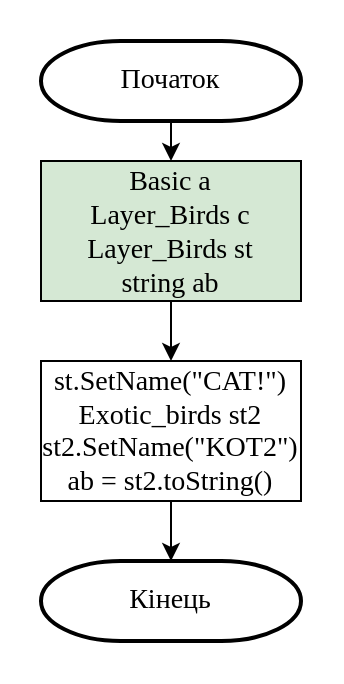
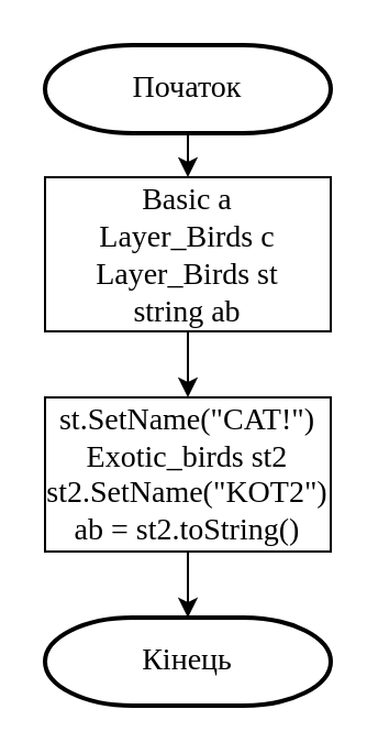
- <mxCell id="4" value="&lt;p style=&quot;margin: 0px ; font-stretch: normal ; line-height: normal ; font-size: 14px&quot;&gt;&lt;font face=&quot;Times New Roman&quot;&gt;Basic a&lt;/font&gt;&lt;/p&gt;&lt;p style=&quot;margin: 0px ; font-stretch: normal ; line-height: normal ; font-size: 14px&quot;&gt;&lt;font face=&quot;Times New Roman&quot;&gt;Layer_Birds c&lt;/font&gt;&lt;/p&gt;&lt;p style=&quot;margin: 0px ; font-stretch: normal ; line-height: normal ; font-size: 14px&quot;&gt;&lt;span style=&quot;font-family: &amp;#34;times new roman&amp;#34;&quot;&gt;Layer_Birds st&lt;/span&gt;&lt;font face=&quot;Times New Roman&quot;&gt;&lt;br&gt;&lt;/font&gt;&lt;/p&gt;&lt;p style=&quot;margin: 0px ; font-stretch: normal ; line-height: normal ; font-size: 14px&quot;&gt;&lt;span style=&quot;font-family: &amp;#34;times new roman&amp;#34;&quot;&gt;string ab&lt;/span&gt;&lt;/p&gt;" style="rounded=0;whiteSpace=wrap;html=1;fillColor=#d5e8d4;" vertex="1" parent="1"><mxGeometry x="20" y="80" width="130" height="70" as="geometry" /></mxCell>
+ <mxCell id="4" value="&lt;p style=&quot;margin: 0px ; font-stretch: normal ; line-height: normal ; font-size: 14px&quot;&gt;&lt;font face=&quot;Times New Roman&quot;&gt;Basic a&lt;/font&gt;&lt;/p&gt;&lt;p style=&quot;margin: 0px ; font-stretch: normal ; line-height: normal ; font-size: 14px&quot;&gt;&lt;font face=&quot;Times New Roman&quot;&gt;Layer_Birds c&lt;/font&gt;&lt;/p&gt;&lt;p style=&quot;margin: 0px ; font-stretch: normal ; line-height: normal ; font-size: 14px&quot;&gt;&lt;span style=&quot;font-family: &amp;#34;times new roman&amp;#34;&quot;&gt;Layer_Birds st&lt;/span&gt;&lt;font face=&quot;Times New Roman&quot;&gt;&lt;br&gt;&lt;/font&gt;&lt;/p&gt;&lt;p style=&quot;margin: 0px ; font-stretch: normal ; line-height: normal ; font-size: 14px&quot;&gt;&lt;span style=&quot;font-family: &amp;#34;times new roman&amp;#34;&quot;&gt;string ab&lt;/span&gt;&lt;/p&gt;" style="rounded=0;whiteSpace=wrap;html=1;" vertex="1" parent="1"><mxGeometry x="20" y="80" width="130" height="70" as="geometry" /></mxCell>
